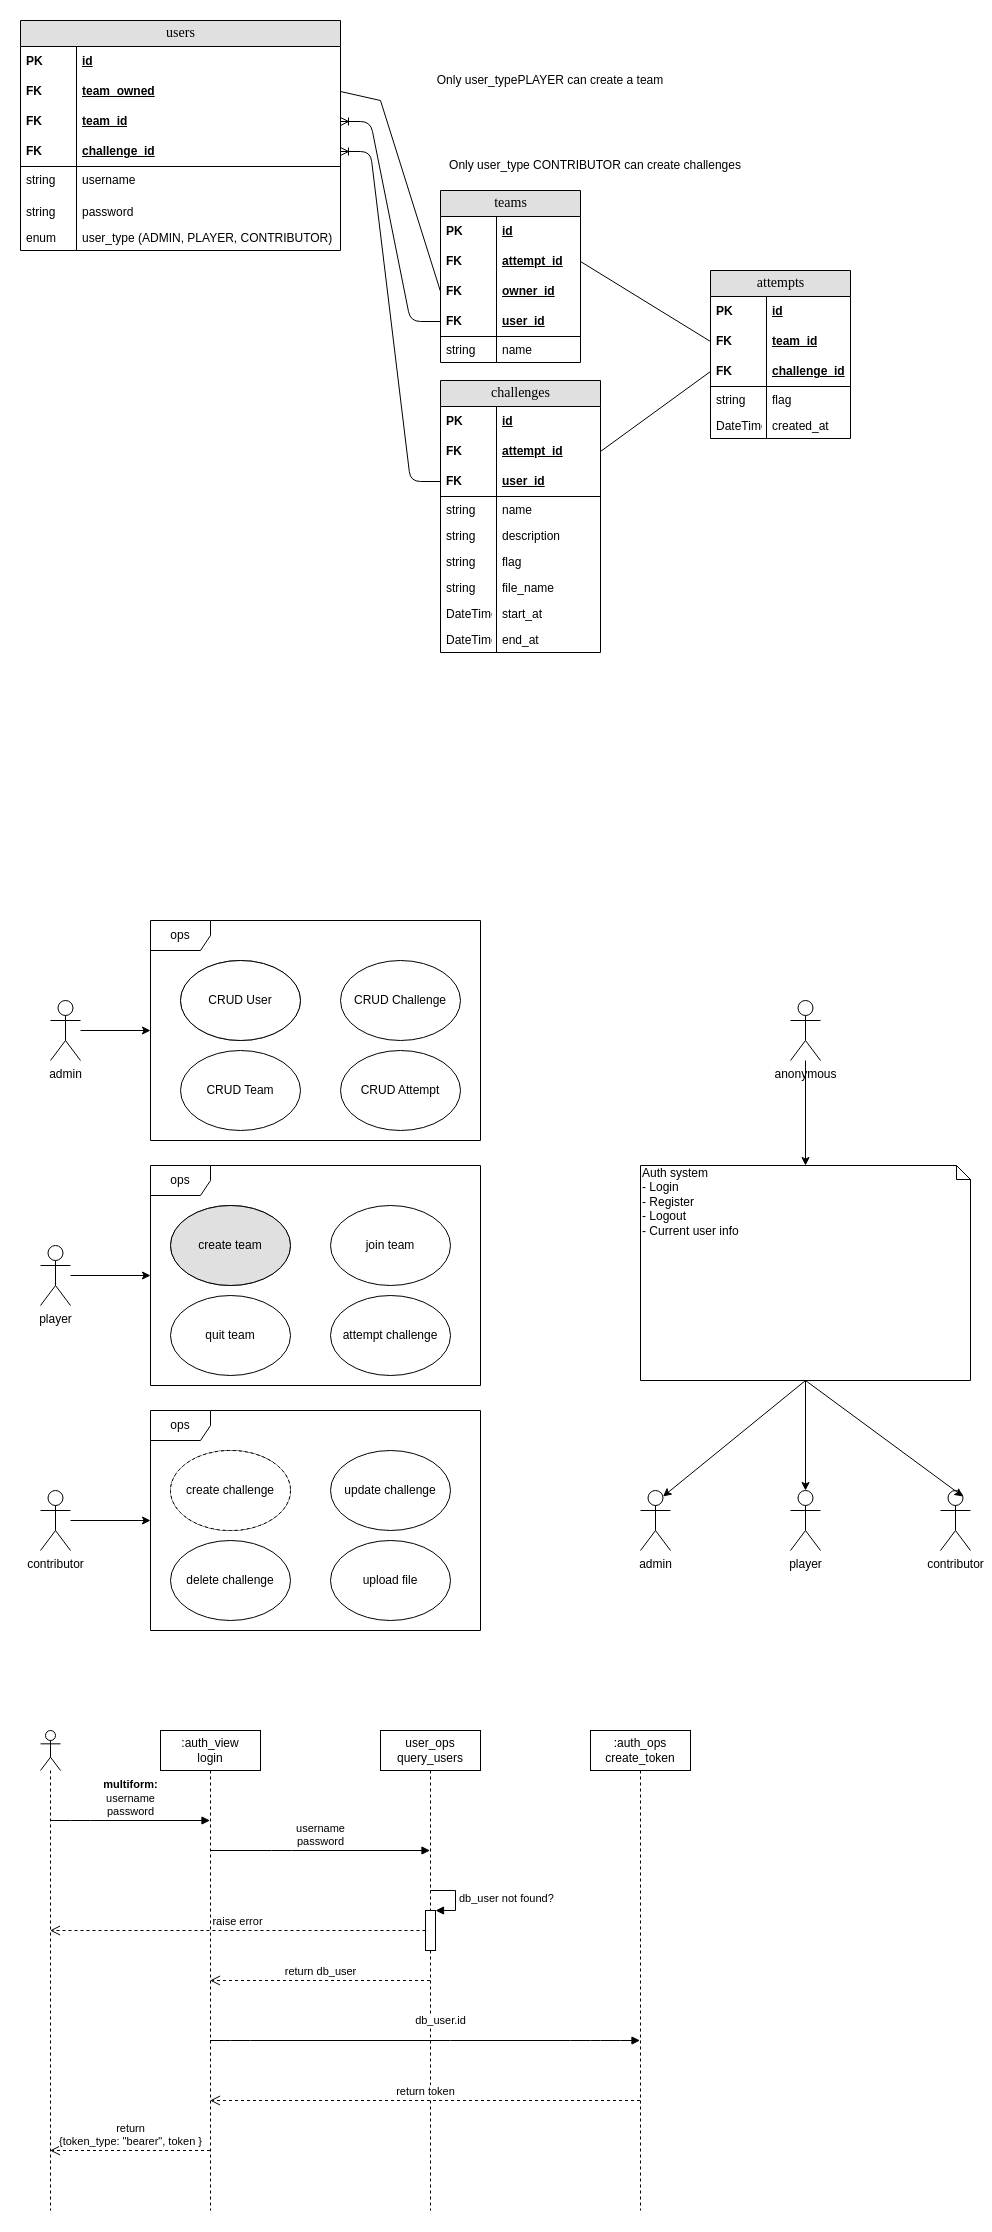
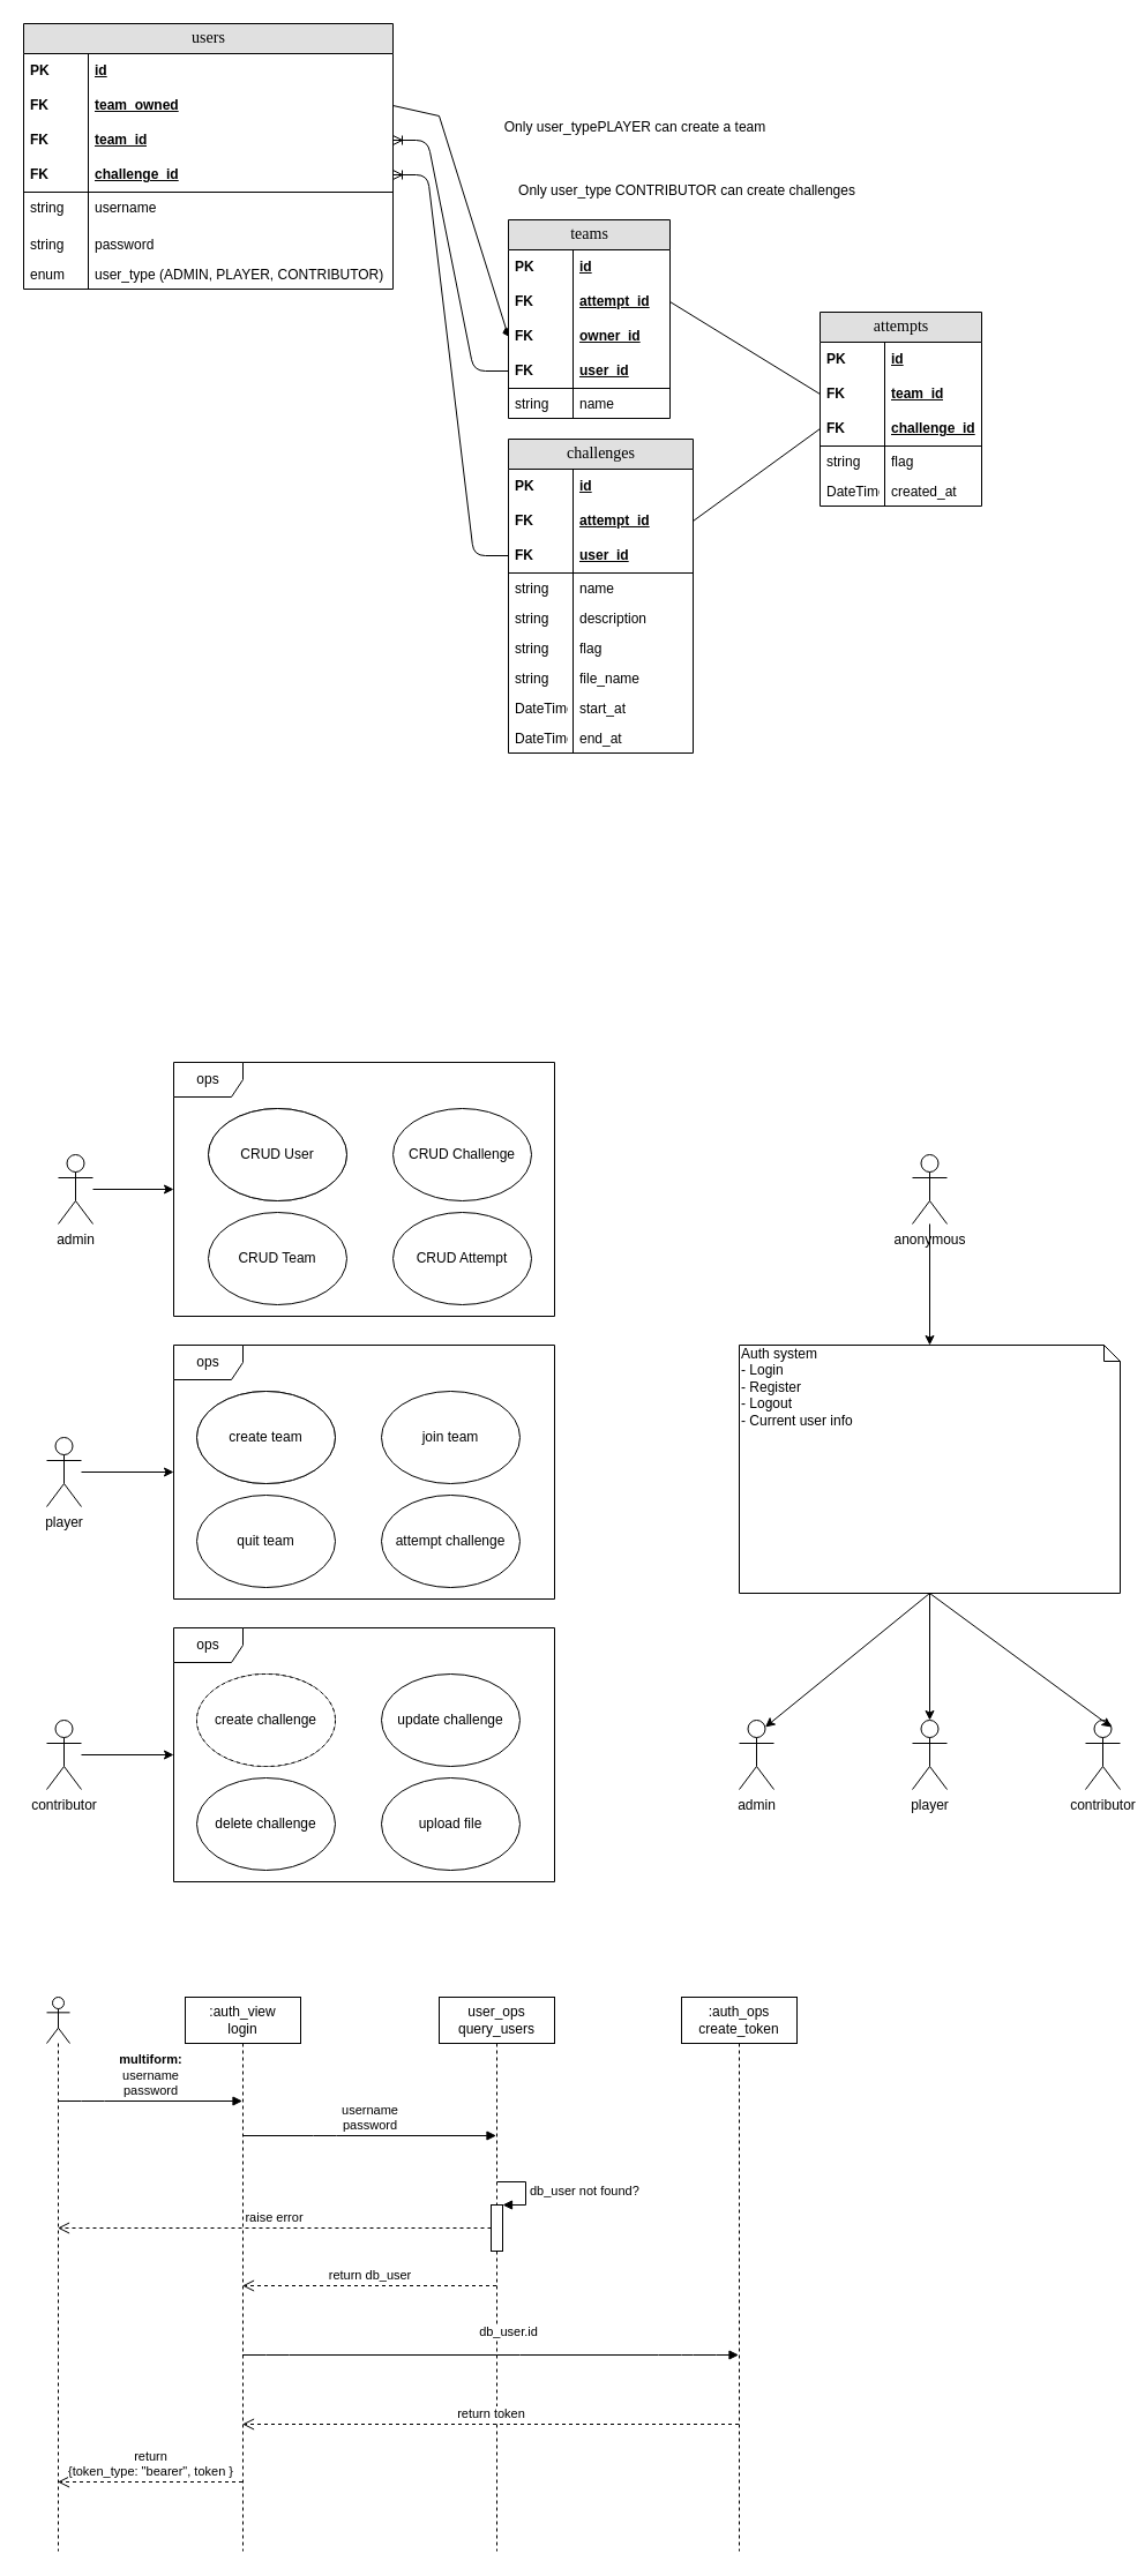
- <mxCell id="6" value="Only user_typePLAYER can create a team" style="text;html=1;strokeColor=none;fillColor=none;align=center;verticalAlign=middle;whiteSpace=wrap;rounded=0;" parent="1" vertex="1"><mxGeometry x="430" y="70" width="240" height="20" as="geometry" /></mxCell>
+ <mxCell id="6" value="Only user_typePLAYER can create a team" style="text;html=1;strokeColor=none;fillColor=none;align=center;verticalAlign=middle;whiteSpace=wrap;rounded=0;" parent="1" vertex="1"><mxGeometry x="430" y="100" width="240" height="20" as="geometry" /></mxCell>
- <mxCell id="4" value="" style="endArrow=none;html=1;rounded=0;exitX=1;exitY=0.5;exitDx=0;exitDy=0;entryX=0;entryY=0.5;entryDx=0;entryDy=0;" parent="1" source="12" target="40" edge="1"><mxGeometry relative="1" as="geometry"><mxPoint x="780" y="270" as="sourcePoint" /><mxPoint x="940" y="270" as="targetPoint" /><Array as="points"><mxPoint x="380" y="100" /></Array></mxGeometry></mxCell>
+ <mxCell id="4" value="" style="endArrow=diamond;html=1;rounded=0;exitX=1;exitY=0.5;exitDx=0;exitDy=0;entryX=0;entryY=0.5;entryDx=0;entryDy=0;" parent="1" source="12" target="40" edge="1"><mxGeometry relative="1" as="geometry"><mxPoint x="780" y="270" as="sourcePoint" /><mxPoint x="940" y="270" as="targetPoint" /><Array as="points"><mxPoint x="380" y="100" /></Array></mxGeometry></mxCell>
- <mxCell id="80" value="create team" style="ellipse;whiteSpace=wrap;html=1;fillColor=#e0e0e0;" parent="1" vertex="1"><mxGeometry x="170" y="1205" width="120" height="80" as="geometry" /></mxCell>
+ <mxCell id="80" value="create team" style="ellipse;whiteSpace=wrap;html=1;" parent="1" vertex="1"><mxGeometry x="170" y="1205" width="120" height="80" as="geometry" /></mxCell>
